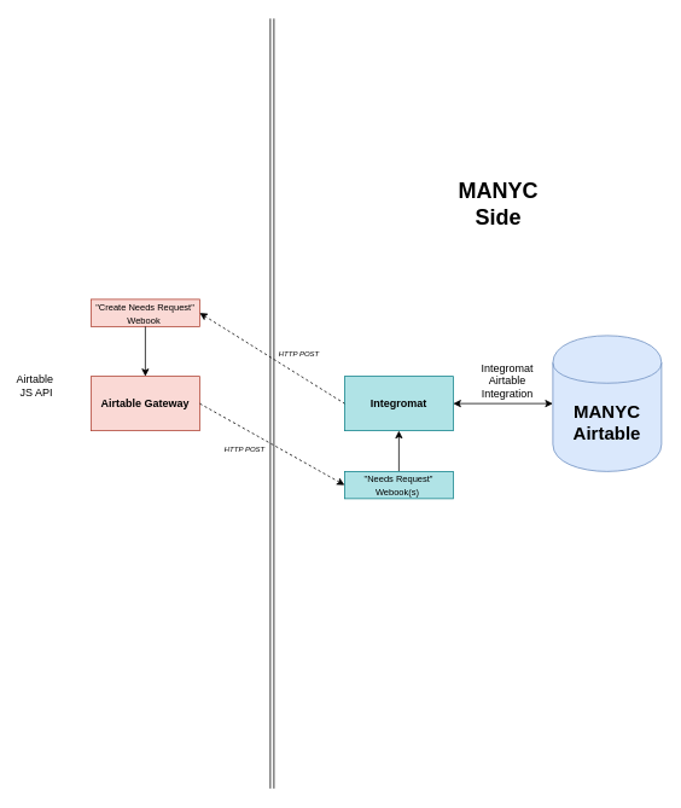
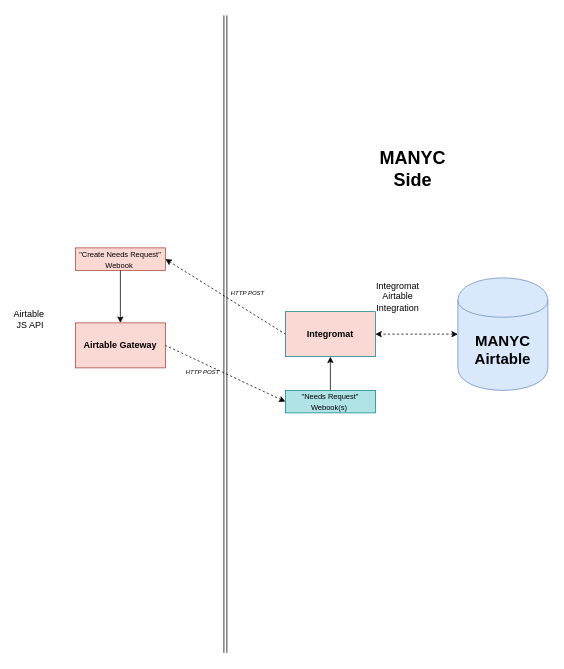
- <mxCell id="13" value="Integromat Airtable Integration" style="text;html=1;strokeColor=none;fillColor=none;align=center;verticalAlign=middle;whiteSpace=wrap;rounded=0;" parent="1" vertex="1"><mxGeometry x="540" y="410" width="40" height="20" as="geometry" /></mxCell>
+ <mxCell id="13" value="Integromat Airtable Integration" style="text;html=1;strokeColor=none;fillColor=none;align=center;verticalAlign=middle;whiteSpace=wrap;rounded=0;" parent="1" vertex="1"><mxGeometry x="510" y="385" width="40" height="20" as="geometry" /></mxCell>
- <mxCell id="2" value="Airtable Gateway" style="rounded=0;whiteSpace=wrap;html=1;fontStyle=1;fillColor=#fad9d5;strokeColor=#ae4132;" parent="1" vertex="1"><mxGeometry x="100" y="415" width="120" height="60" as="geometry" /></mxCell>
+ <mxCell id="2" value="Airtable Gateway" style="rounded=0;whiteSpace=wrap;html=1;fontStyle=1;fillColor=#fad9d5;strokeColor=#ae4132;" parent="1" vertex="1"><mxGeometry x="100" y="430" width="120" height="60" as="geometry" /></mxCell>
- <mxCell id="5" value="Integromat" style="rounded=0;whiteSpace=wrap;html=1;fontStyle=1;labelBackgroundColor=none;fillColor=#b0e3e6;strokeColor=#0e8088;" parent="1" vertex="1"><mxGeometry x="380" y="415" width="120" height="60" as="geometry" /></mxCell>
+ <mxCell id="5" value="Integromat" style="rounded=0;whiteSpace=wrap;html=1;fontStyle=1;labelBackgroundColor=none;fillColor=#fad9d5;strokeColor=#0e8088;" parent="1" vertex="1"><mxGeometry x="380" y="415" width="120" height="60" as="geometry" /></mxCell>
- <mxCell id="12" value="" style="endArrow=classic;startArrow=classic;html=1;entryX=1;entryY=0.5;entryDx=0;entryDy=0;exitX=0;exitY=0.5;exitDx=0;exitDy=0;" parent="1" source="3" target="5" edge="1"><mxGeometry width="50" height="50" relative="1" as="geometry"><mxPoint x="-10" y="455" as="sourcePoint" /><mxPoint x="110" y="455" as="targetPoint" /></mxGeometry></mxCell>
+ <mxCell id="12" value="" style="endArrow=classic;startArrow=classic;html=1;entryX=1;entryY=0.5;entryDx=0;entryDy=0;exitX=0;exitY=0.5;exitDx=0;exitDy=0;dashed=1;" parent="1" source="3" target="5" edge="1"><mxGeometry width="50" height="50" relative="1" as="geometry"><mxPoint x="-10" y="455" as="sourcePoint" /><mxPoint x="110" y="455" as="targetPoint" /></mxGeometry></mxCell>
